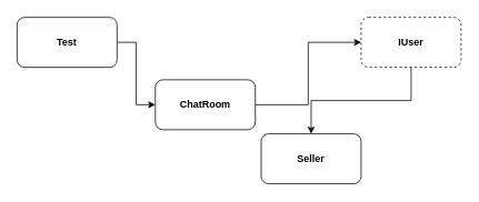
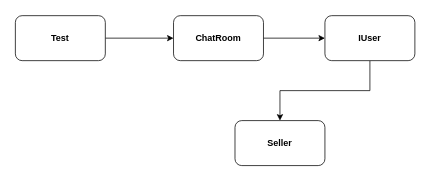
- <mxCell id="3" value="IUser" style="rounded=1;whiteSpace=wrap;html=1;fontStyle=1;fontFamily=Helvetica;dashed=1;" vertex="1" parent="1"><mxGeometry x="433" y="20" width="120" height="60" as="geometry" /></mxCell>
+ <mxCell id="3" value="IUser" style="rounded=1;whiteSpace=wrap;html=1;fontStyle=1;fontFamily=Helvetica;" vertex="1" parent="1"><mxGeometry x="433" y="20" width="120" height="60" as="geometry" /></mxCell>
- <mxCell id="6" value="&lt;div&gt;ChatRoom&lt;/div&gt;" style="rounded=1;whiteSpace=wrap;html=1;fontStyle=1;fontFamily=Helvetica;" vertex="1" parent="1"><mxGeometry x="186" y="95" width="120" height="60" as="geometry" /></mxCell>
+ <mxCell id="6" value="&lt;div&gt;ChatRoom&lt;/div&gt;" style="rounded=1;whiteSpace=wrap;html=1;fontStyle=1;fontFamily=Helvetica;" vertex="1" parent="1"><mxGeometry x="231" y="20" width="120" height="60" as="geometry" /></mxCell>
